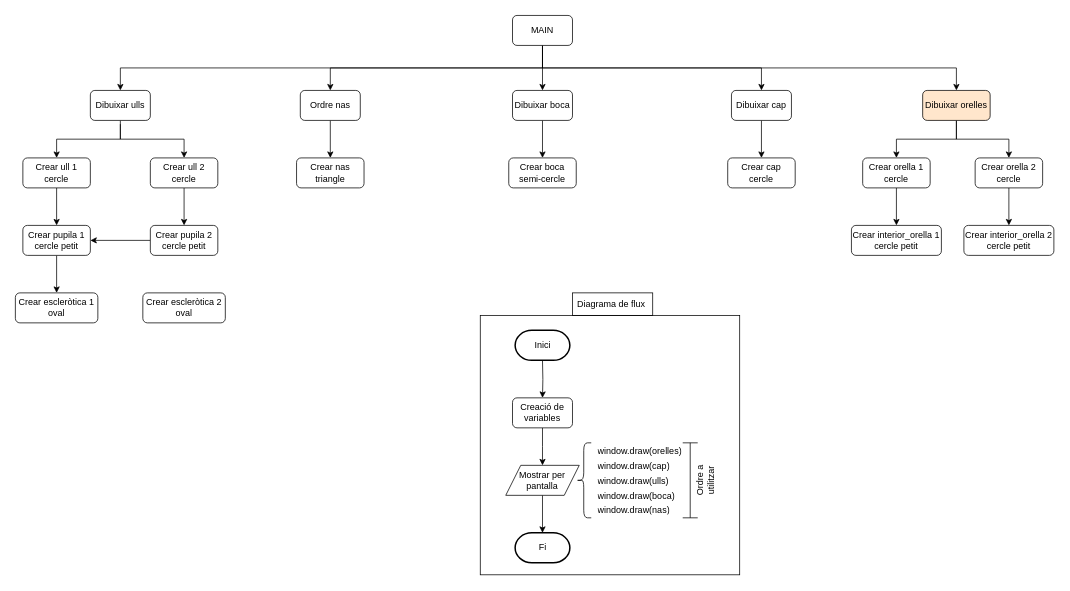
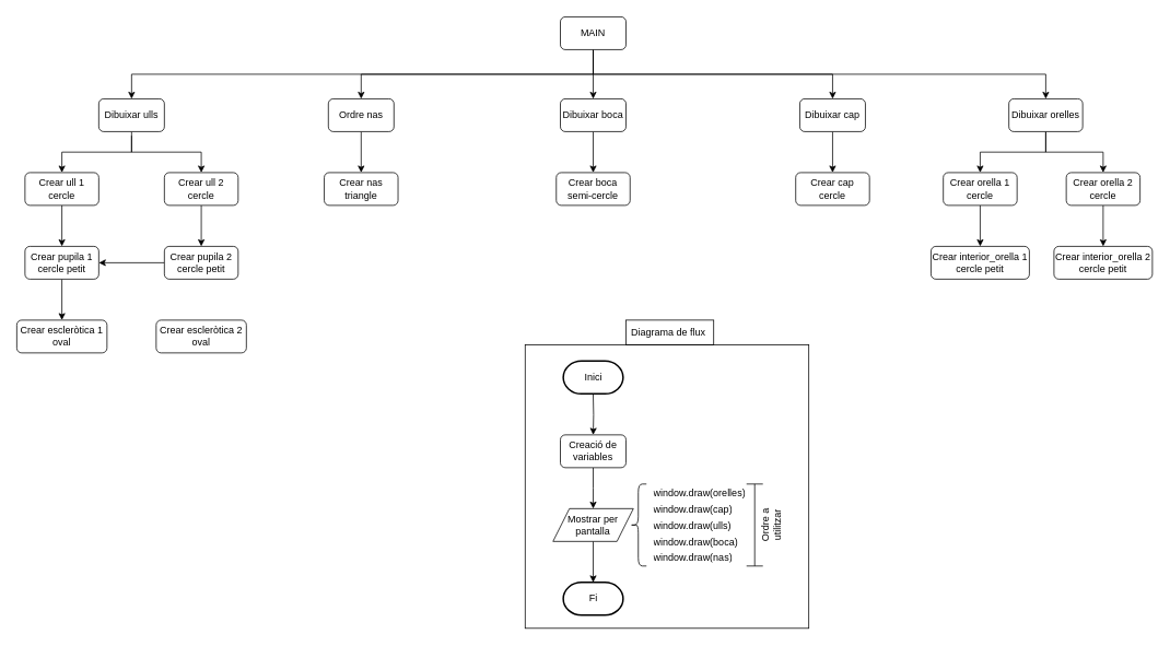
- <mxCell id="17" value="Dibuixar orelles" style="rounded=1;whiteSpace=wrap;html=1;fillColor=#ffe6cc;" vertex="1" parent="1"><mxGeometry x="1230" y="120" width="90" height="40" as="geometry" /></mxCell>
+ <mxCell id="17" value="Dibuixar orelles" style="rounded=1;whiteSpace=wrap;html=1;" vertex="1" parent="1"><mxGeometry x="1230" y="120" width="90" height="40" as="geometry" /></mxCell>
